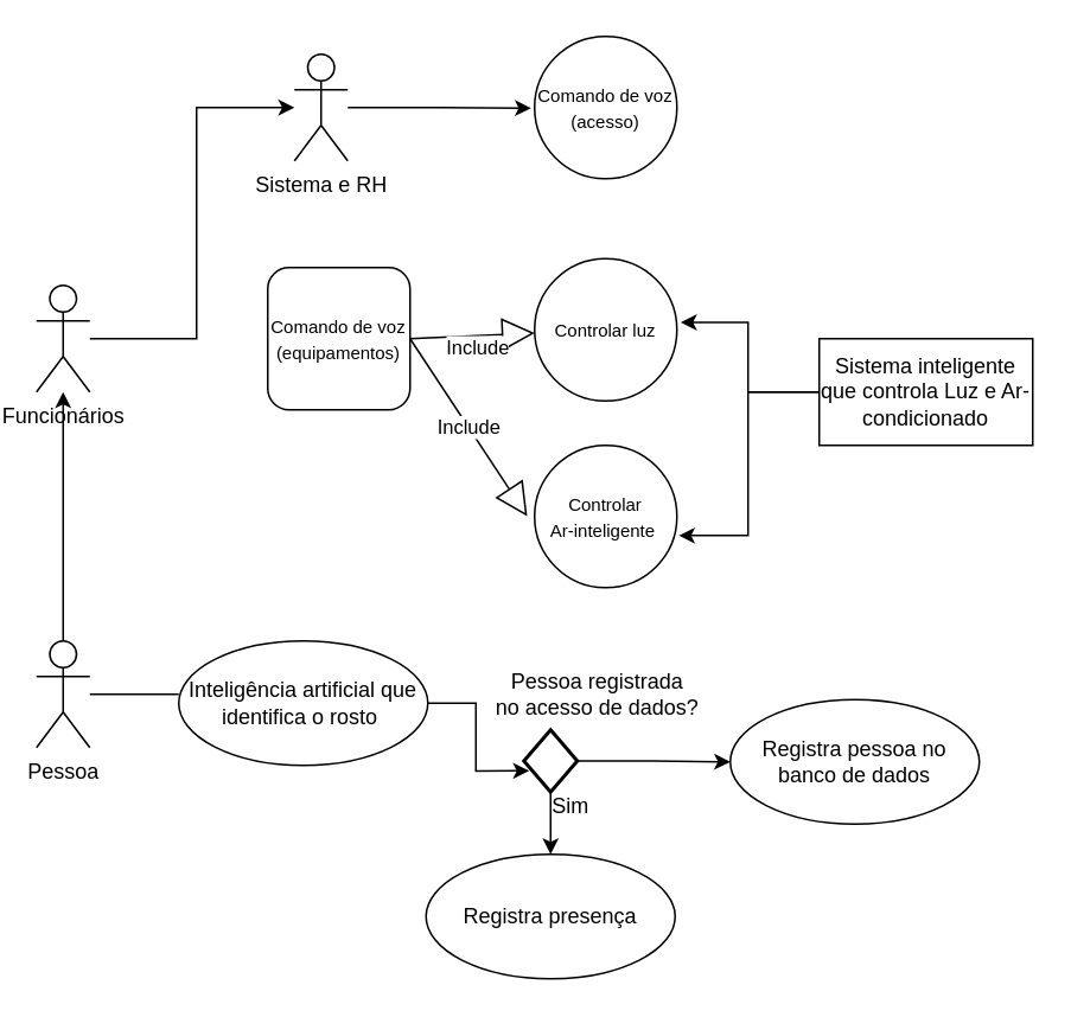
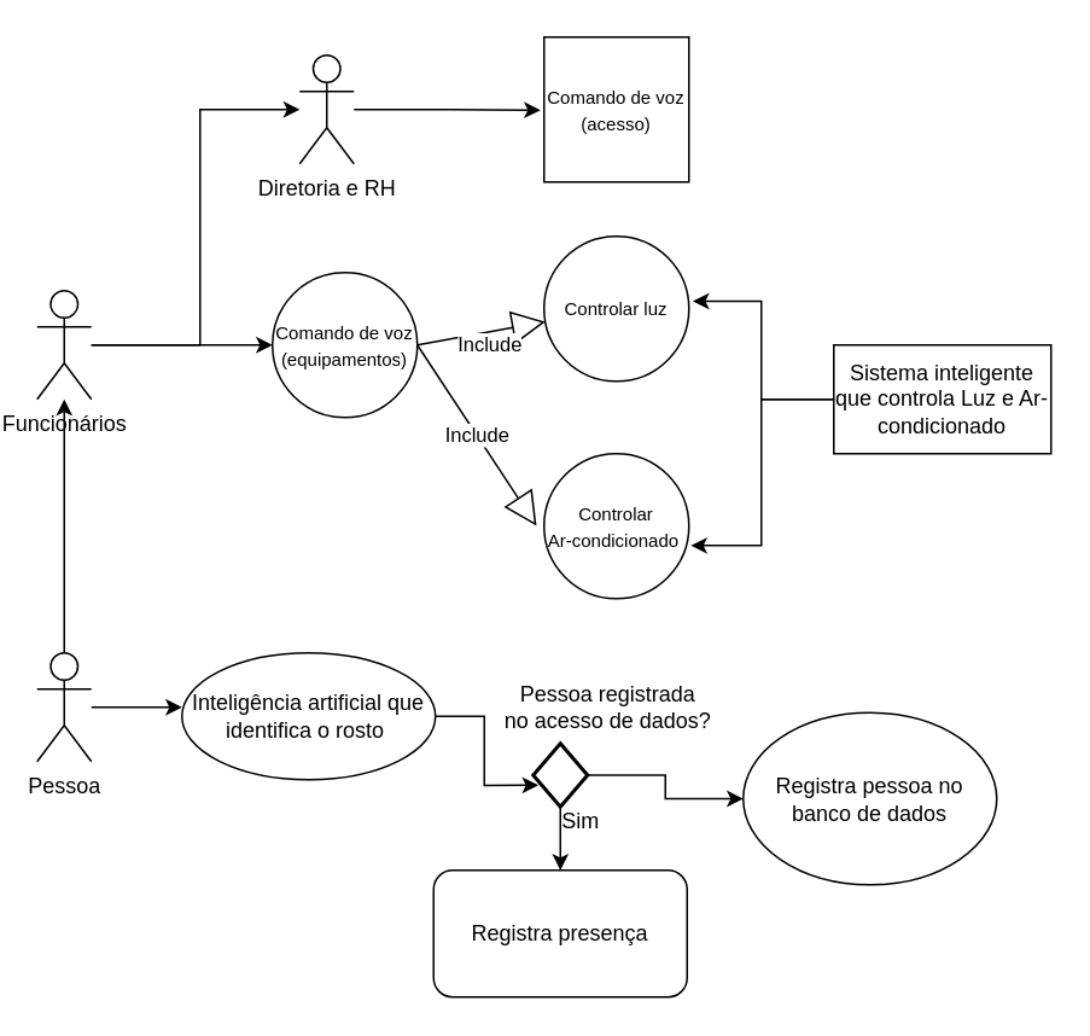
- <mxCell id="10" value="&lt;font style=&quot;font-size: 10px;&quot;&gt;Comando de voz (acesso)&lt;/font&gt;" style="ellipse;whiteSpace=wrap;html=1;aspect=fixed;" vertex="1" parent="1"><mxGeometry x="300" y="20" width="80" height="80" as="geometry" /></mxCell>
+ <mxCell id="10" value="&lt;font style=&quot;font-size: 10px;&quot;&gt;Comando de voz (acesso)&lt;/font&gt;" style="whiteSpace=wrap;html=1;aspect=fixed;rounded=0;" vertex="1" parent="1"><mxGeometry x="300" y="20" width="80" height="80" as="geometry" /></mxCell>
- <mxCell id="9" value="Sistema e RH" style="shape=umlActor;verticalLabelPosition=bottom;verticalAlign=top;html=1;outlineConnect=0;" vertex="1" parent="1"><mxGeometry x="165" y="30" width="30" height="60" as="geometry" /></mxCell>
+ <mxCell id="9" value="Diretoria e RH" style="shape=umlActor;verticalLabelPosition=bottom;verticalAlign=top;html=1;outlineConnect=0;" vertex="1" parent="1"><mxGeometry x="165" y="30" width="30" height="60" as="geometry" /></mxCell>
- <mxCell id="6" value="&lt;font style=&quot;font-size: 10px;&quot;&gt;Controlar luz&lt;/font&gt;" style="ellipse;whiteSpace=wrap;html=1;aspect=fixed;" vertex="1" parent="1"><mxGeometry x="300" y="145" width="80" height="80" as="geometry" /></mxCell>
+ <mxCell id="6" value="&lt;font style=&quot;font-size: 10px;&quot;&gt;Controlar luz&lt;/font&gt;" style="ellipse;whiteSpace=wrap;html=1;aspect=fixed;" vertex="1" parent="1"><mxGeometry x="300" y="130" width="80" height="80" as="geometry" /></mxCell>
+ <mxCell id="3" style="edgeStyle=orthogonalEdgeStyle;rounded=0;orthogonalLoop=1;jettySize=auto;html=1;entryX=0;entryY=0.5;entryDx=0;entryDy=0;" edge="1" parent="1" source="4" target="5"><mxGeometry relative="1" as="geometry" /></mxCell>
- <mxCell id="5" value="&lt;font style=&quot;font-size: 10px;&quot;&gt;Comando de voz&lt;br&gt;(equipamentos)&lt;/font&gt;" style="whiteSpace=wrap;html=1;aspect=fixed;rounded=1;" vertex="1" parent="1"><mxGeometry x="150" y="150" width="80" height="80" as="geometry" /></mxCell>
+ <mxCell id="5" value="&lt;font style=&quot;font-size: 10px;&quot;&gt;Comando de voz&lt;br&gt;(equipamentos)&lt;/font&gt;" style="ellipse;whiteSpace=wrap;html=1;aspect=fixed;" vertex="1" parent="1"><mxGeometry x="150" y="150" width="80" height="80" as="geometry" /></mxCell>
- <mxCell id="7" value="&lt;font style=&quot;font-size: 10px;&quot;&gt;Controlar&lt;br&gt;Ar-inteligente&amp;nbsp;&lt;/font&gt;" style="ellipse;whiteSpace=wrap;html=1;aspect=fixed;" vertex="1" parent="1"><mxGeometry x="300" y="250" width="80" height="80" as="geometry" /></mxCell>
+ <mxCell id="7" value="&lt;font style=&quot;font-size: 10px;&quot;&gt;Controlar&lt;br&gt;Ar-condicionado&amp;nbsp;&lt;/font&gt;" style="ellipse;whiteSpace=wrap;html=1;aspect=fixed;" vertex="1" parent="1"><mxGeometry x="300" y="250" width="80" height="80" as="geometry" /></mxCell>
- <mxCell id="17" style="edgeStyle=orthogonalEdgeStyle;rounded=0;orthogonalLoop=1;jettySize=auto;html=1;entryX=0;entryY=0.429;entryDx=0;entryDy=0;entryPerimeter=0;endArrow=none;" edge="1" parent="1" source="18" target="20"><mxGeometry relative="1" as="geometry" /></mxCell>
+ <mxCell id="17" style="edgeStyle=orthogonalEdgeStyle;rounded=0;orthogonalLoop=1;jettySize=auto;html=1;entryX=0;entryY=0.429;entryDx=0;entryDy=0;entryPerimeter=0;" edge="1" parent="1" source="18" target="20"><mxGeometry relative="1" as="geometry" /></mxCell>
- <mxCell id="25" value="Registra pessoa no banco de dados" style="ellipse;whiteSpace=wrap;html=1;" vertex="1" parent="1"><mxGeometry x="410" y="393" width="140" height="70" as="geometry" /></mxCell>
+ <mxCell id="25" value="Registra pessoa no banco de dados" style="ellipse;whiteSpace=wrap;html=1;" vertex="1" parent="1"><mxGeometry x="410" y="393" width="140" height="95" as="geometry" /></mxCell>
- <mxCell id="26" value="Registra presença" style="ellipse;whiteSpace=wrap;html=1;" vertex="1" parent="1"><mxGeometry x="239" y="480" width="140" height="70" as="geometry" /></mxCell>
+ <mxCell id="26" value="Registra presença" style="whiteSpace=wrap;html=1;rounded=1;" vertex="1" parent="1"><mxGeometry x="239" y="480" width="140" height="70" as="geometry" /></mxCell>
